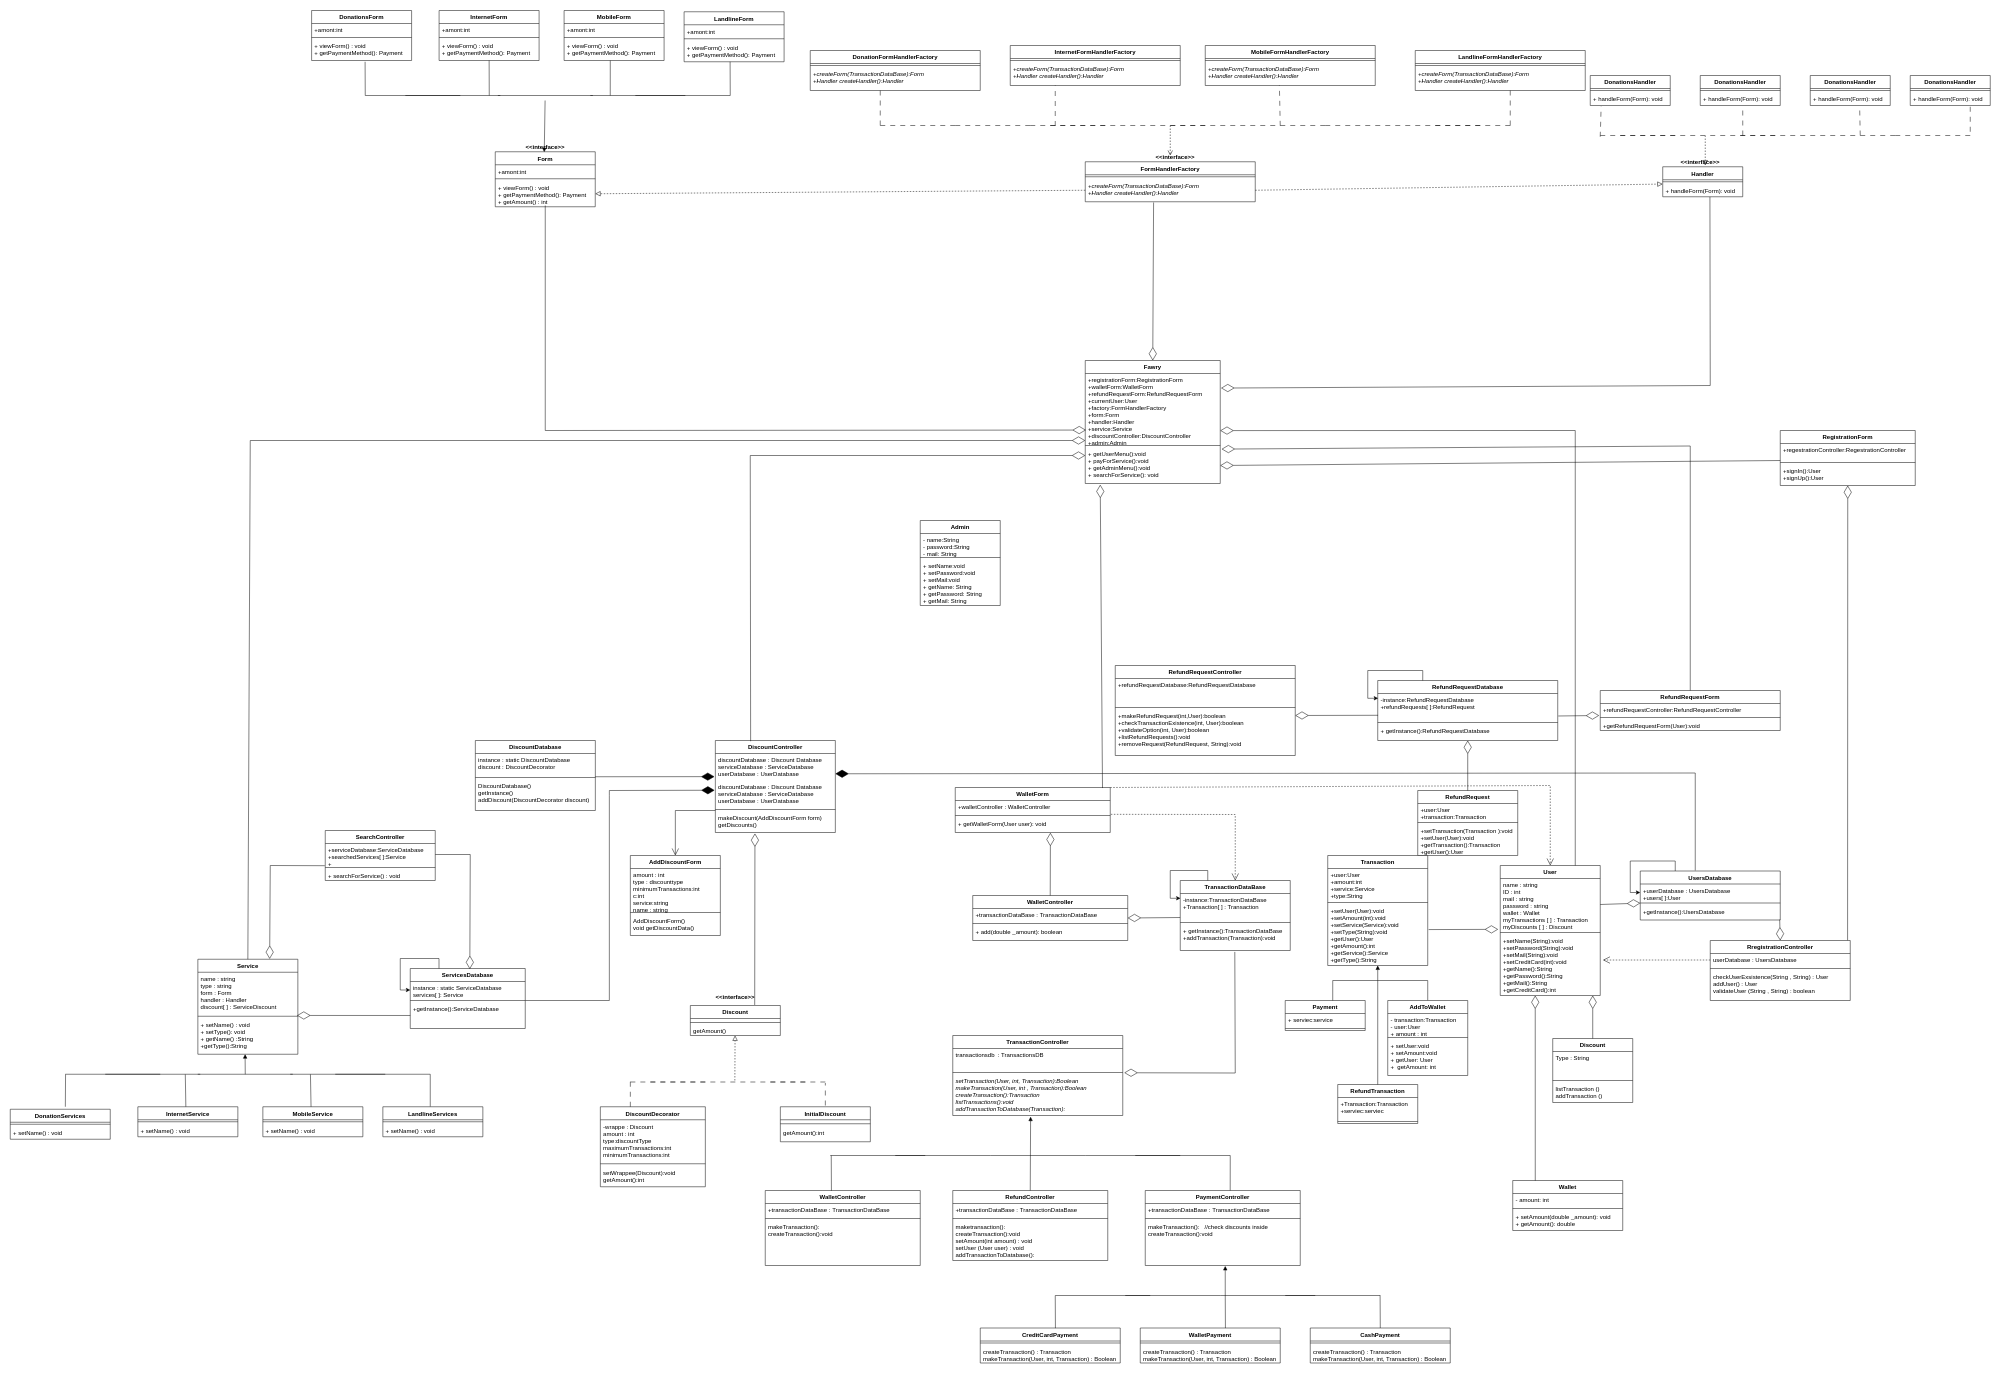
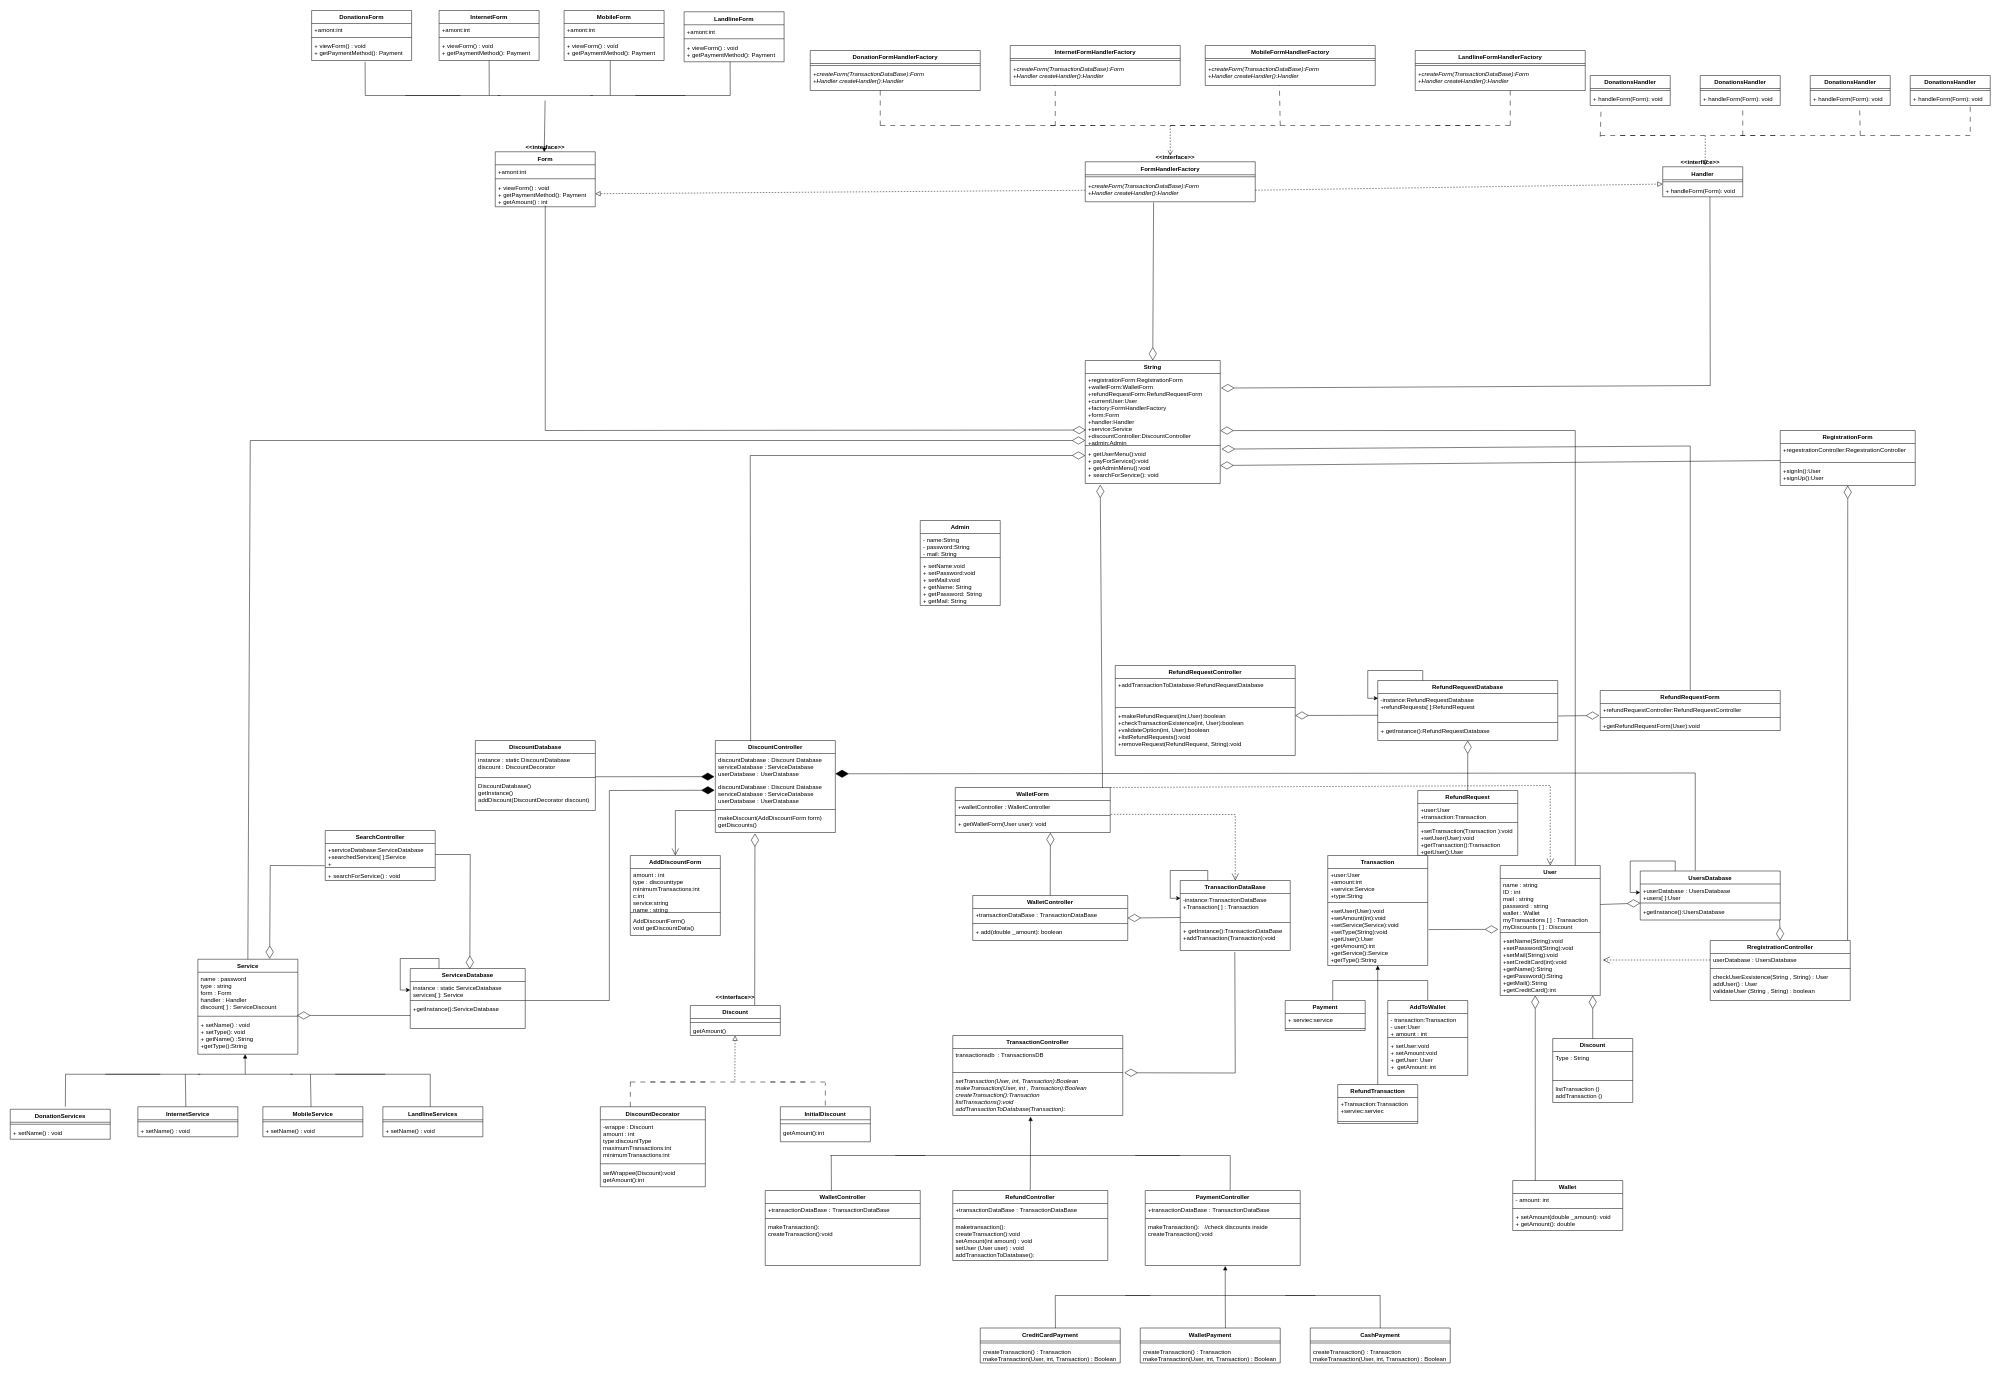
- <mxCell id="288" value="Fawry" style="swimlane;fontStyle=1;align=center;verticalAlign=top;childLayout=stackLayout;horizontal=1;startSize=26;horizontalStack=0;resizeParent=1;resizeParentMax=0;resizeLast=0;collapsible=1;marginBottom=0;" vertex="1" parent="1"><mxGeometry x="2170" y="720" width="270" height="246" as="geometry" /></mxCell>
+ <mxCell id="288" value="String" style="swimlane;fontStyle=1;align=center;verticalAlign=top;childLayout=stackLayout;horizontal=1;startSize=26;horizontalStack=0;resizeParent=1;resizeParentMax=0;resizeLast=0;collapsible=1;marginBottom=0;" vertex="1" parent="1"><mxGeometry x="2170" y="720" width="270" height="246" as="geometry" /></mxCell>
- <mxCell id="233" value="+refundRequestDatabase:RefundRequestDatabase" style="text;strokeColor=none;fillColor=none;align=left;verticalAlign=top;spacingLeft=4;spacingRight=4;overflow=hidden;rotatable=0;points=[[0,0.5],[1,0.5]];portConstraint=eastwest;" parent="232" vertex="1"><mxGeometry y="26" width="360" height="54" as="geometry" /></mxCell>
+ <mxCell id="233" value="+addTransactionToDatabase:RefundRequestDatabase" style="text;strokeColor=none;fillColor=none;align=left;verticalAlign=top;spacingLeft=4;spacingRight=4;overflow=hidden;rotatable=0;points=[[0,0.5],[1,0.5]];portConstraint=eastwest;" parent="232" vertex="1"><mxGeometry y="26" width="360" height="54" as="geometry" /></mxCell>
- <mxCell id="111" value="name : string&#10;type : string &#10;form : Form &#10;handler : Handler&#10;discount[ ] : ServiceDiscount" style="text;strokeColor=none;fillColor=none;align=left;verticalAlign=top;spacingLeft=4;spacingRight=4;overflow=hidden;rotatable=0;points=[[0,0.5],[1,0.5]];portConstraint=eastwest;" parent="110" vertex="1"><mxGeometry y="26" width="200" height="84" as="geometry" /></mxCell>
+ <mxCell id="111" value="name : password&#10;type : string &#10;form : Form &#10;handler : Handler&#10;discount[ ] : ServiceDiscount" style="text;strokeColor=none;fillColor=none;align=left;verticalAlign=top;spacingLeft=4;spacingRight=4;overflow=hidden;rotatable=0;points=[[0,0.5],[1,0.5]];portConstraint=eastwest;" parent="110" vertex="1"><mxGeometry y="26" width="200" height="84" as="geometry" /></mxCell>
